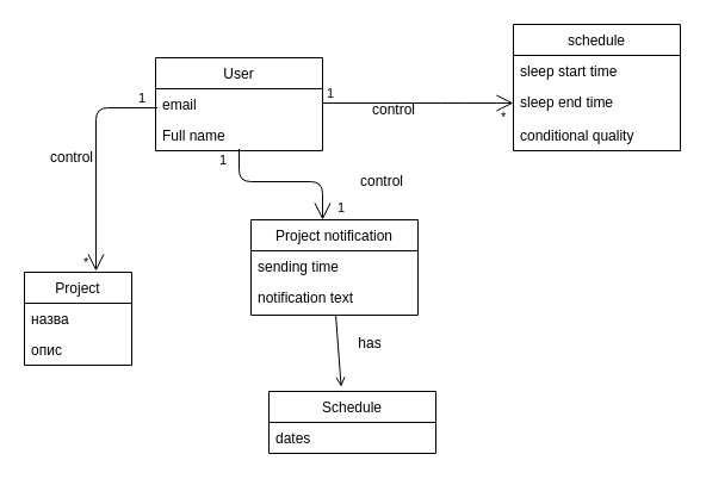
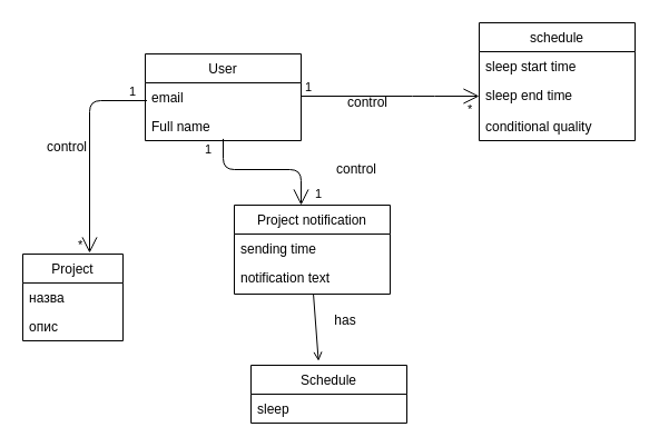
- <mxCell id="25" value="dates" style="text;strokeColor=none;fillColor=none;align=left;verticalAlign=top;spacingLeft=4;spacingRight=4;overflow=hidden;rotatable=0;points=[[0,0.5],[1,0.5]];portConstraint=eastwest;" parent="24" vertex="1"><mxGeometry y="26" width="140" height="26" as="geometry" /></mxCell>
+ <mxCell id="25" value="sleep" style="text;strokeColor=none;fillColor=none;align=left;verticalAlign=top;spacingLeft=4;spacingRight=4;overflow=hidden;rotatable=0;points=[[0,0.5],[1,0.5]];portConstraint=eastwest;" parent="24" vertex="1"><mxGeometry y="26" width="140" height="26" as="geometry" /></mxCell>
